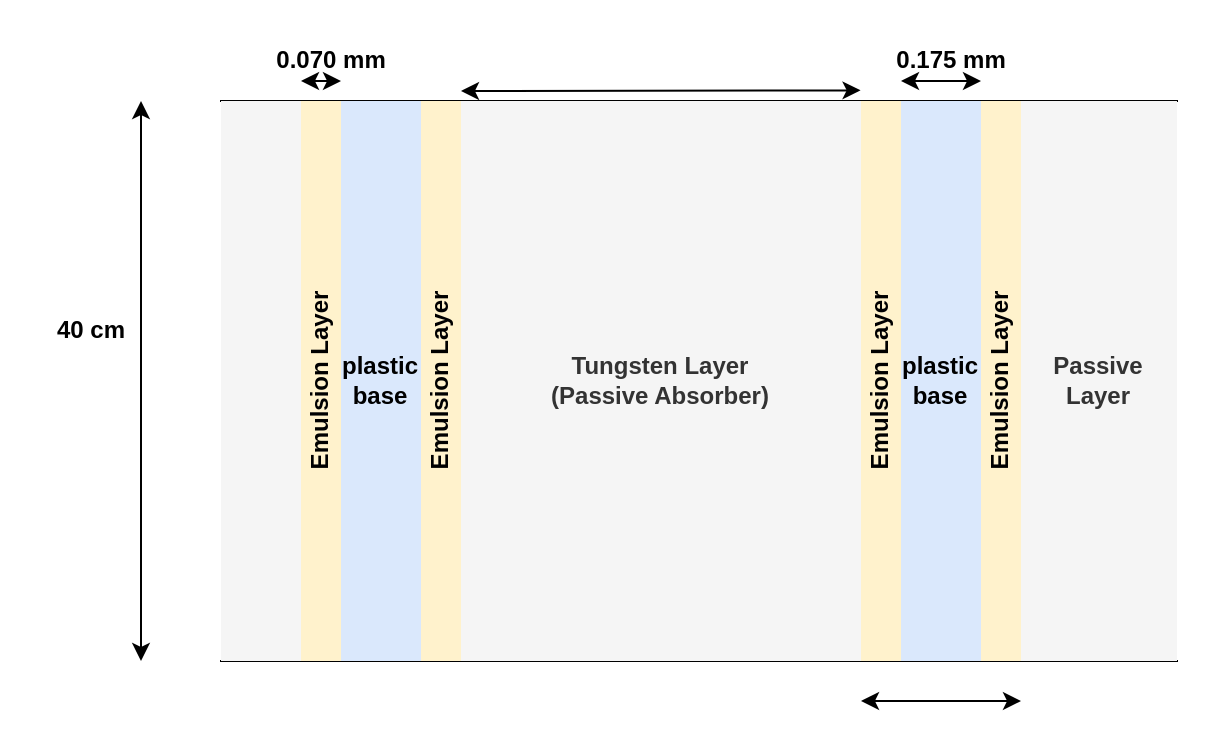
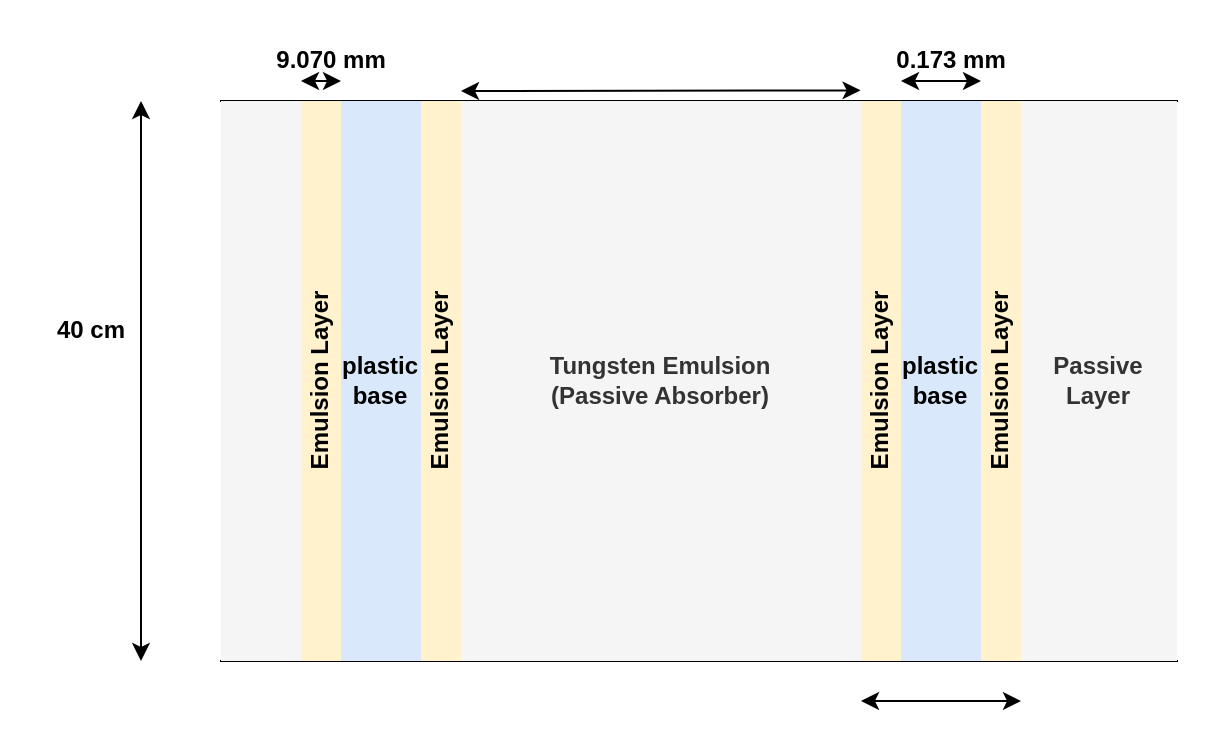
- <mxCell id="17" value="0.070 mm" style="text;html=1;align=center;verticalAlign=middle;resizable=0;points=[];autosize=1;strokeColor=none;fillColor=none;fontStyle=1;fontSize=12;" vertex="1" parent="1"><mxGeometry x="130" y="20" width="70" height="20" as="geometry" /></mxCell>
+ <mxCell id="17" value="9.070 mm" style="text;html=1;align=center;verticalAlign=middle;resizable=0;points=[];autosize=1;strokeColor=none;fillColor=none;fontStyle=1;fontSize=12;" vertex="1" parent="1"><mxGeometry x="130" y="20" width="70" height="20" as="geometry" /></mxCell>
- <mxCell id="15" value="0.175 mm" style="text;html=1;align=center;verticalAlign=middle;resizable=0;points=[];autosize=1;strokeColor=none;fillColor=none;fontStyle=1;fontSize=12;" vertex="1" parent="1"><mxGeometry x="440" y="20" width="70" height="20" as="geometry" /></mxCell>
+ <mxCell id="15" value="0.173 mm" style="text;html=1;align=center;verticalAlign=middle;resizable=0;points=[];autosize=1;strokeColor=none;fillColor=none;fontStyle=1;fontSize=12;" vertex="1" parent="1"><mxGeometry x="440" y="20" width="70" height="20" as="geometry" /></mxCell>
- <mxCell id="8" value="Tungsten Layer&lt;br style=&quot;font-size: 12px;&quot;&gt;(Passive Absorber)" style="shape=partialRectangle;html=1;whiteSpace=wrap;connectable=0;overflow=hidden;fillColor=#f5f5f5;top=0;left=0;bottom=0;right=0;pointerEvents=1;fontColor=#333333;strokeColor=#666666;fontStyle=1;fontSize=12;" vertex="1" parent="3"><mxGeometry x="120" width="200" height="280" as="geometry"><mxRectangle width="200" height="280" as="alternateBounds" /></mxGeometry></mxCell>
+ <mxCell id="8" value="Tungsten Emulsion&lt;br style=&quot;font-size: 12px;&quot;&gt;(Passive Absorber)" style="shape=partialRectangle;html=1;whiteSpace=wrap;connectable=0;overflow=hidden;fillColor=#f5f5f5;top=0;left=0;bottom=0;right=0;pointerEvents=1;fontColor=#333333;strokeColor=#666666;fontStyle=1;fontSize=12;" vertex="1" parent="3"><mxGeometry x="120" width="200" height="280" as="geometry"><mxRectangle width="200" height="280" as="alternateBounds" /></mxGeometry></mxCell>
